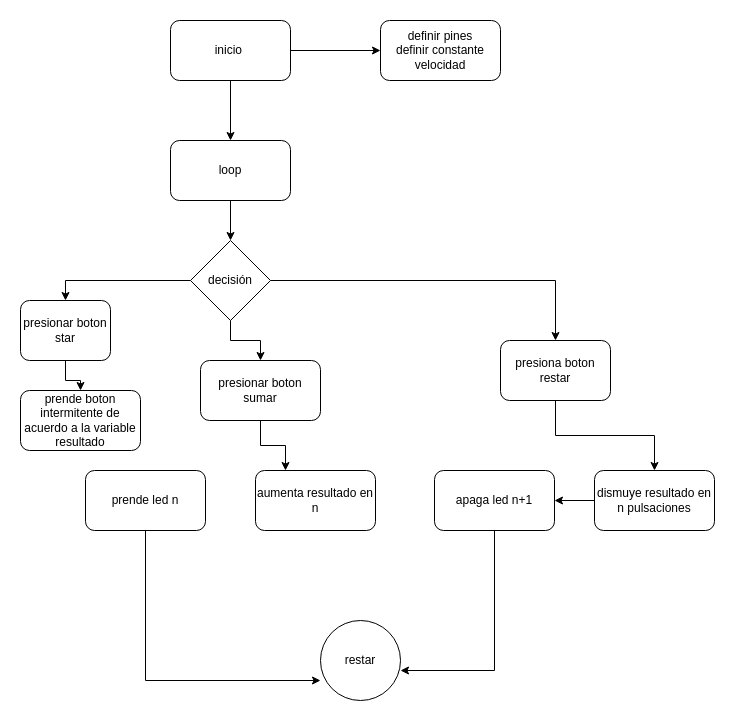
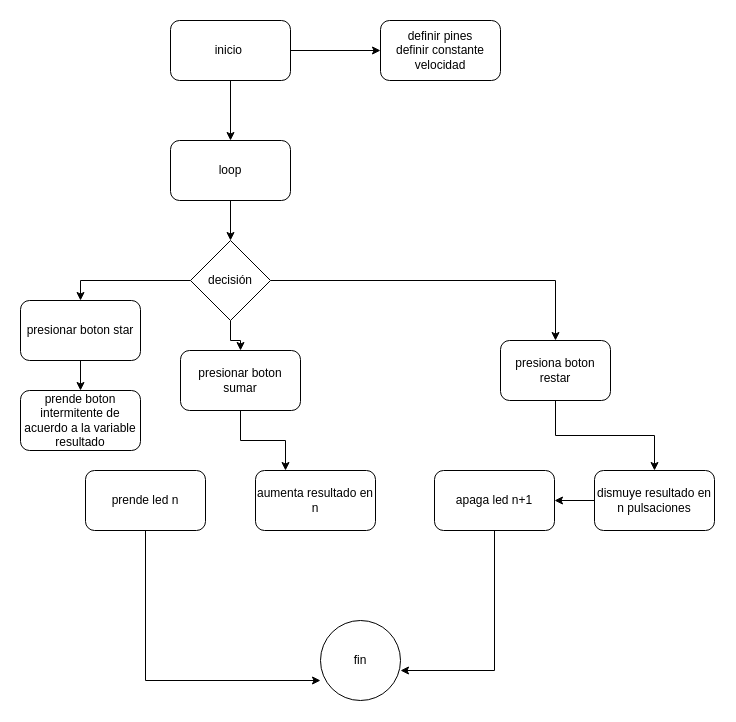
- <mxCell id="17" value="presionar boton star" style="rounded=1;whiteSpace=wrap;html=1;" parent="1" vertex="1"><mxGeometry x="20" y="300" width="90" height="60" as="geometry" /></mxCell>
+ <mxCell id="17" value="presionar boton star" style="rounded=1;whiteSpace=wrap;html=1;" parent="1" vertex="1"><mxGeometry y="300" width="120" height="60" as="geometry" x="20" /></mxCell>
- <mxCell id="9" value="presionar boton sumar" style="rounded=1;whiteSpace=wrap;html=1;" parent="1" vertex="1"><mxGeometry x="200" y="360" width="120" height="60" as="geometry" /></mxCell>
+ <mxCell id="9" value="presionar boton sumar" style="rounded=1;whiteSpace=wrap;html=1;" parent="1" vertex="1"><mxGeometry x="180" y="350" width="120" height="60" as="geometry" /></mxCell>
- <mxCell id="26" value="restar" style="ellipse;whiteSpace=wrap;html=1;aspect=fixed;" vertex="1" parent="1"><mxGeometry x="320" y="620" width="80" height="80" as="geometry" /></mxCell>
+ <mxCell id="26" value="fin" style="ellipse;whiteSpace=wrap;html=1;aspect=fixed;" vertex="1" parent="1"><mxGeometry x="320" y="620" width="80" height="80" as="geometry" /></mxCell>
